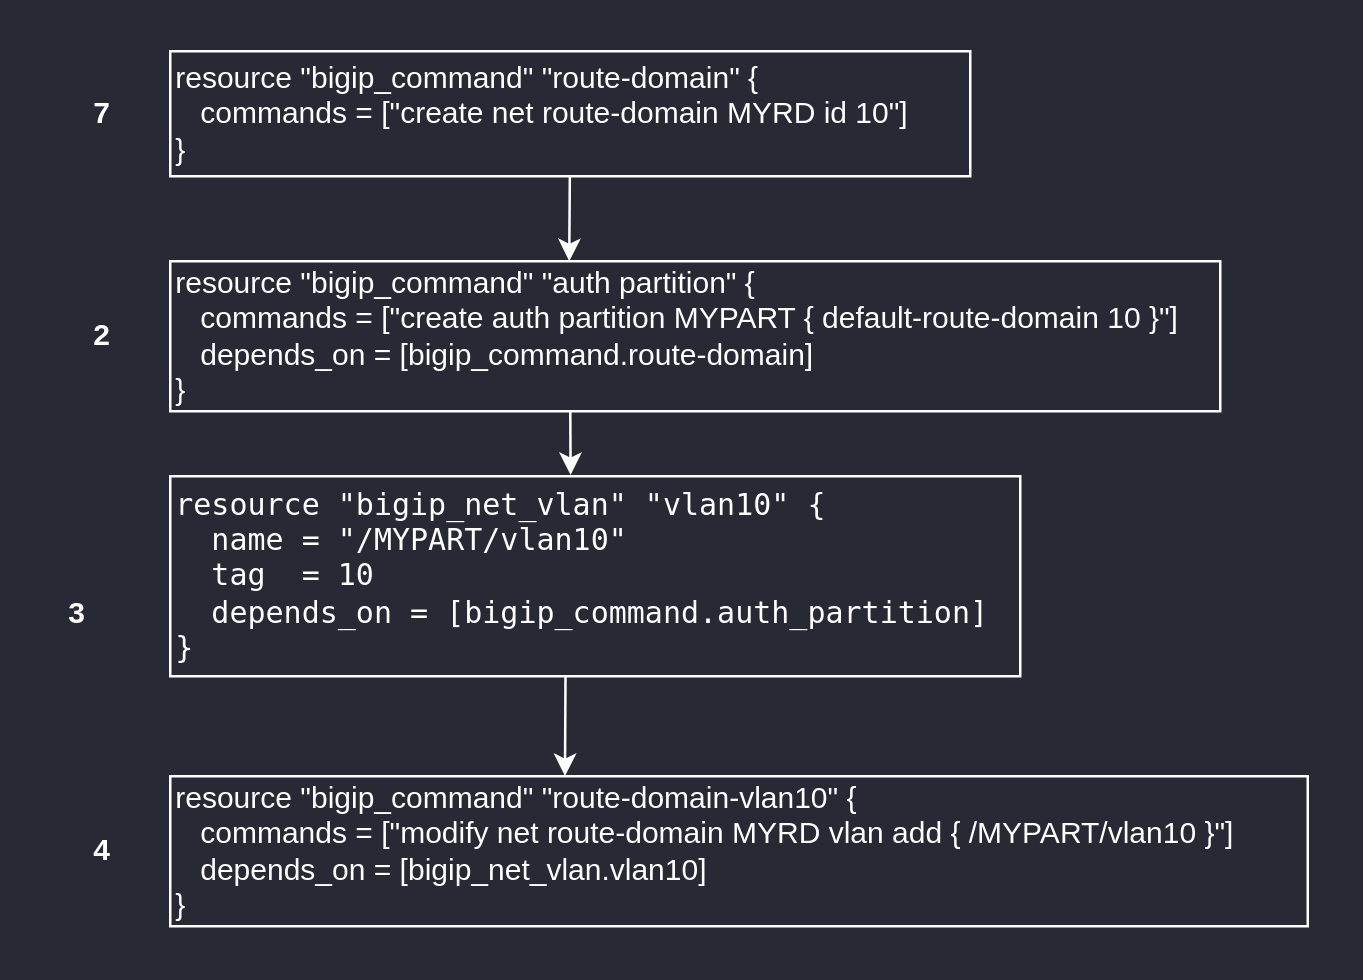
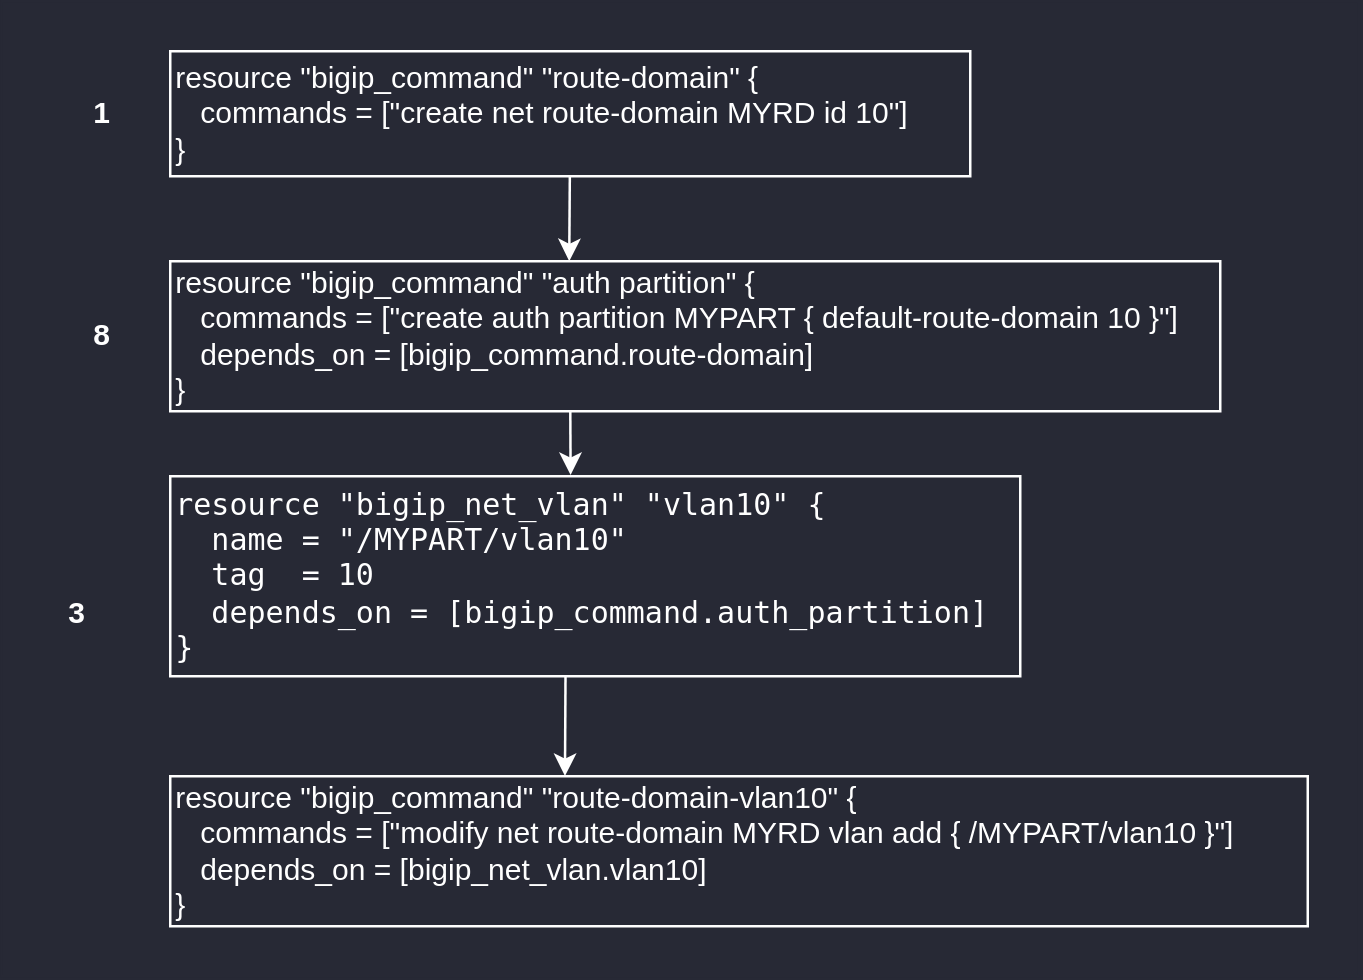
- <mxCell id="9" value="7" style="text;html=1;align=center;verticalAlign=middle;resizable=0;points=[];autosize=1;strokeColor=none;fillColor=none;fontColor=#FFFFFF;fontStyle=1" vertex="1" parent="1"><mxGeometry x="30" y="35" width="20" height="20" as="geometry" /></mxCell>
+ <mxCell id="9" value="1" style="text;html=1;align=center;verticalAlign=middle;resizable=0;points=[];autosize=1;strokeColor=none;fillColor=none;fontColor=#FFFFFF;fontStyle=1" vertex="1" parent="1"><mxGeometry x="30" y="35" width="20" height="20" as="geometry" /></mxCell>
- <mxCell id="10" value="2" style="text;html=1;align=center;verticalAlign=middle;resizable=0;points=[];autosize=1;strokeColor=none;fillColor=none;fontColor=#FFFFFF;fontStyle=1" vertex="1" parent="1"><mxGeometry x="30" y="124" width="20" height="20" as="geometry" /></mxCell>
+ <mxCell id="10" value="8" style="text;html=1;align=center;verticalAlign=middle;resizable=0;points=[];autosize=1;strokeColor=none;fillColor=none;fontColor=#FFFFFF;fontStyle=1" vertex="1" parent="1"><mxGeometry x="30" y="124" width="20" height="20" as="geometry" /></mxCell>
- <mxCell id="12" value="4" style="text;html=1;align=center;verticalAlign=middle;resizable=0;points=[];autosize=1;strokeColor=none;fillColor=none;fontColor=#FFFFFF;fontStyle=1" vertex="1" parent="1"><mxGeometry x="30" y="330" width="20" height="20" as="geometry" /></mxCell>
